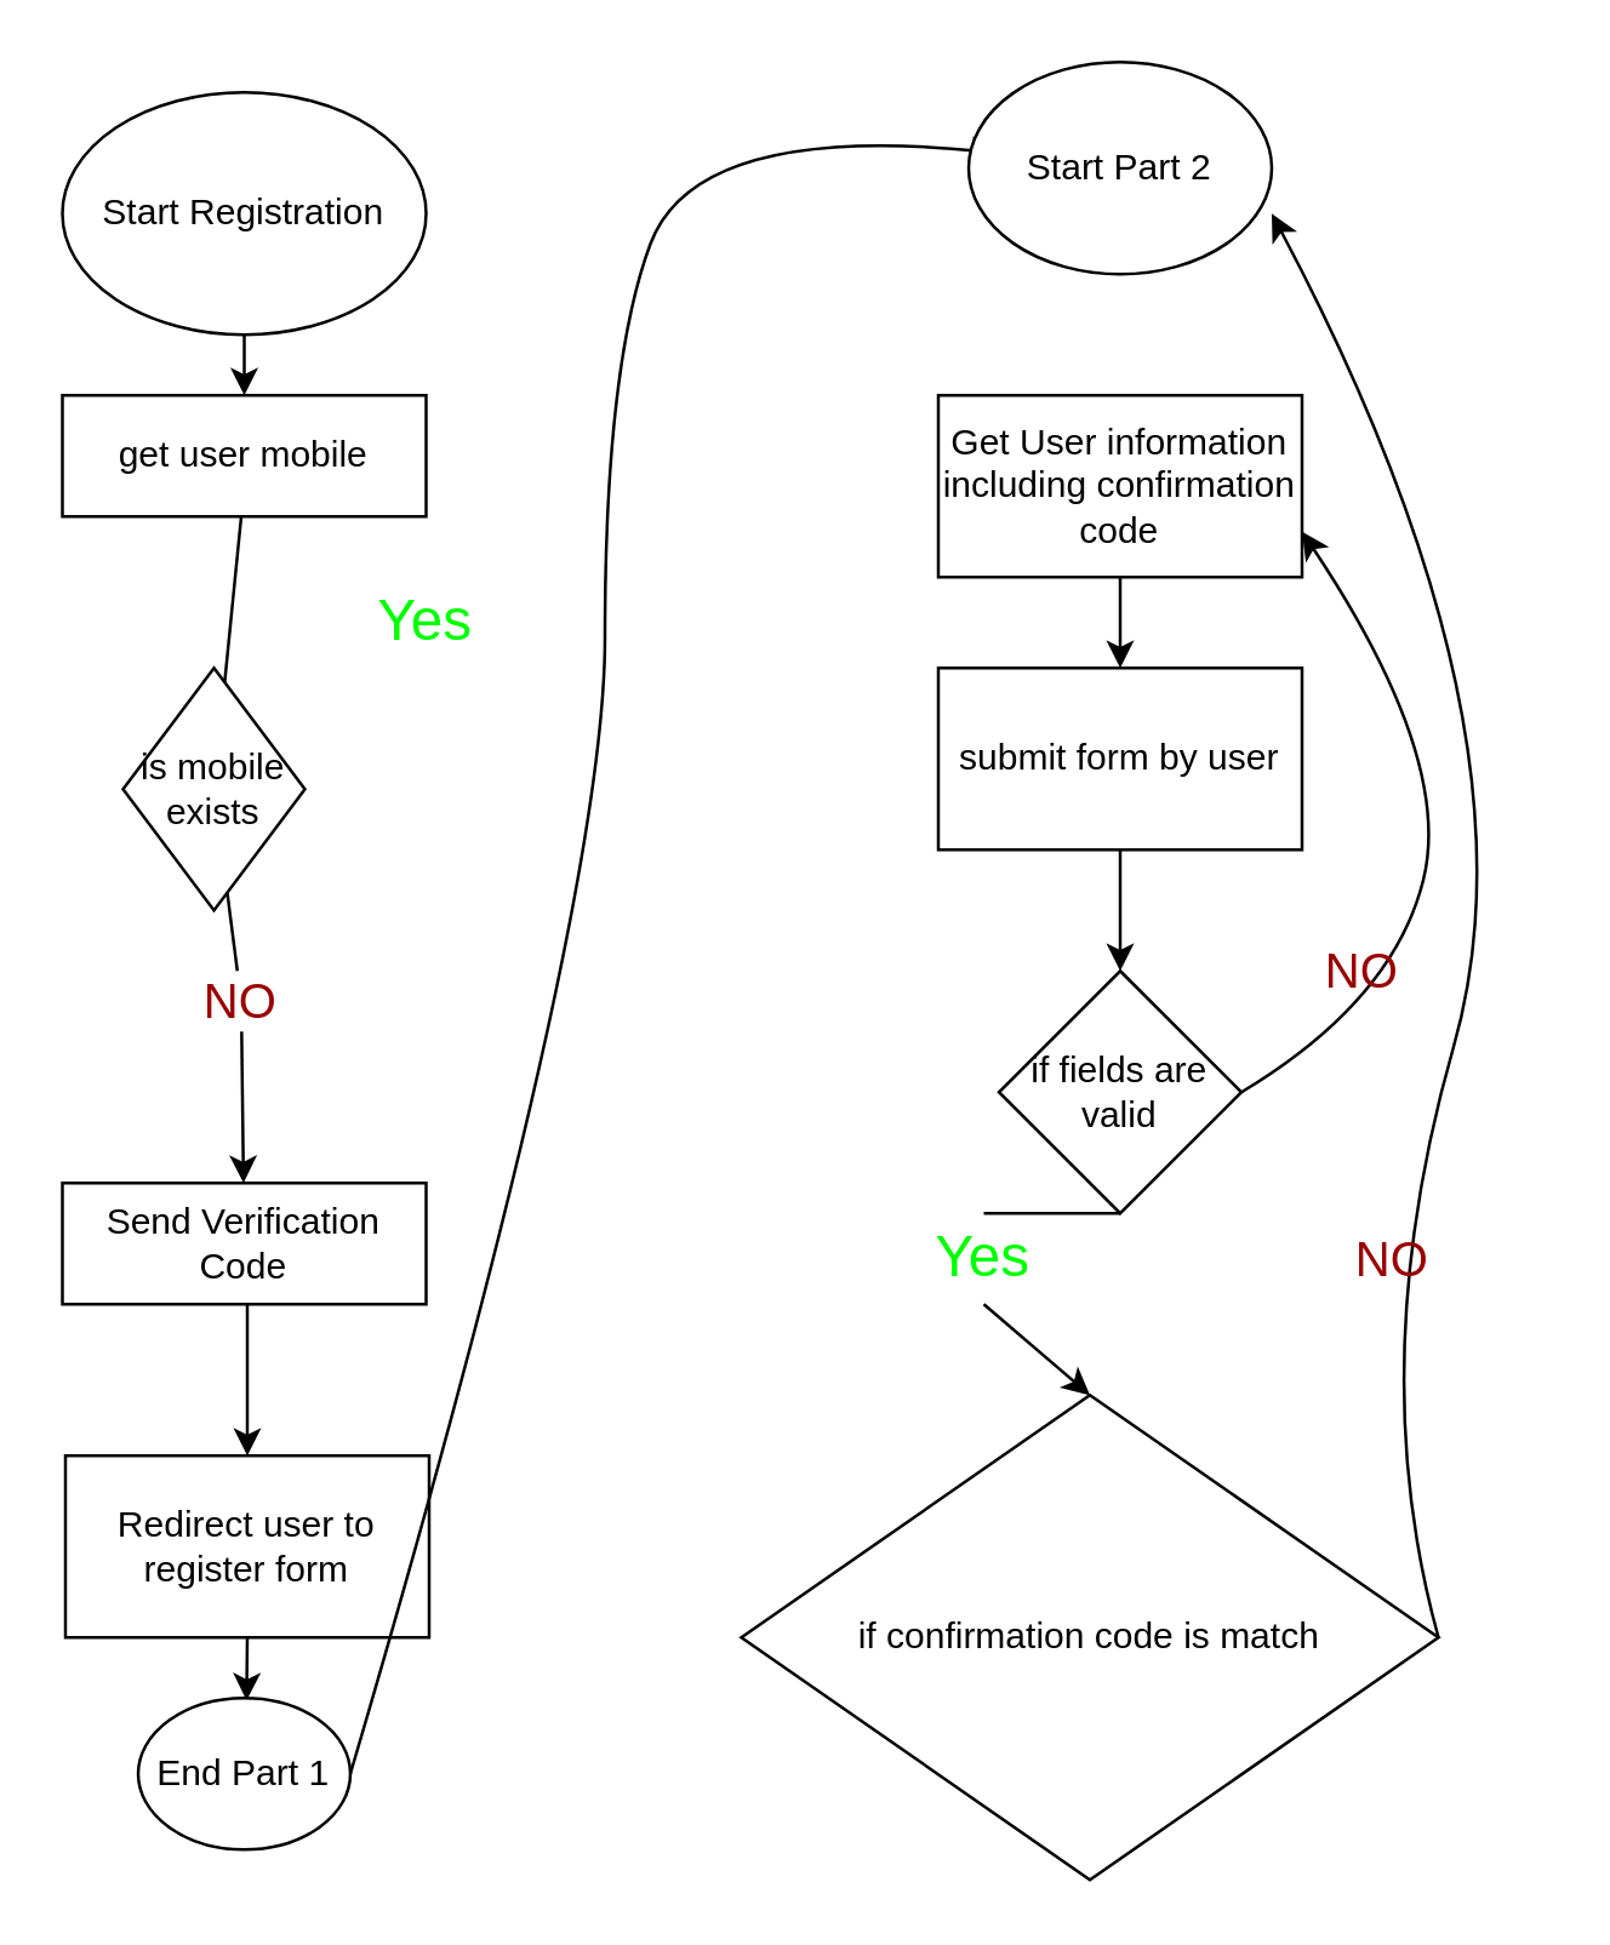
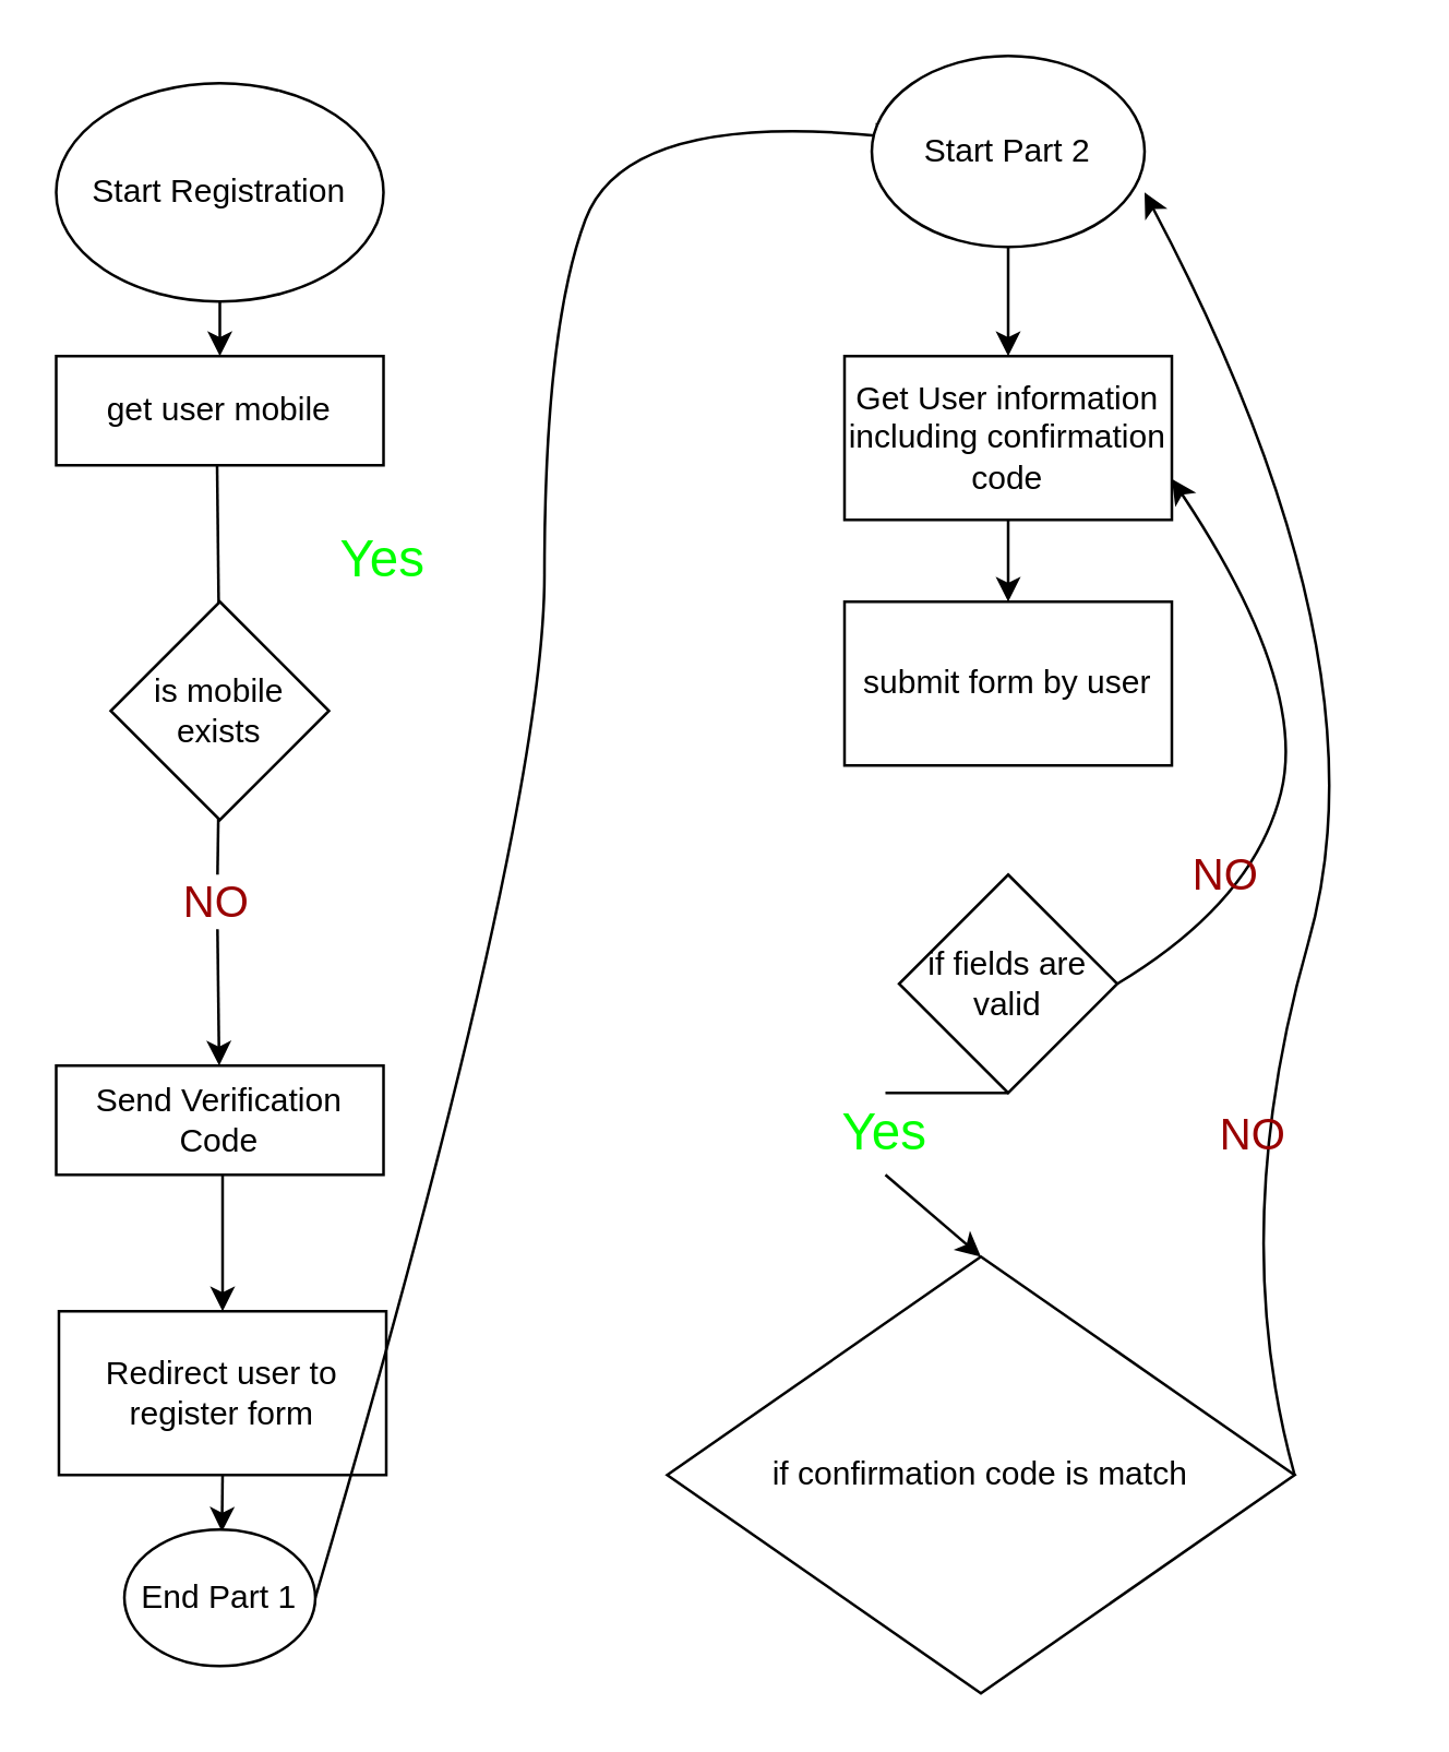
+ <mxCell id="14" value="" style="endArrow=classic;html=1;" edge="1" parent="1" source="12" target="13"><mxGeometry width="50" height="50" relative="1" as="geometry"><mxPoint x="389" y="440" as="sourcePoint" /><mxPoint x="439" y="390" as="targetPoint" /></mxGeometry></mxCell>
- <mxCell id="17" value="is mobile exists" style="rhombus;whiteSpace=wrap;html=1;" vertex="1" parent="1"><mxGeometry x="40" y="220" width="60" height="80" as="geometry" /></mxCell>
+ <mxCell id="17" value="is mobile exists" style="rhombus;whiteSpace=wrap;html=1;" vertex="1" parent="1"><mxGeometry x="40" y="220" width="80" height="80" as="geometry" /></mxCell>
- <mxCell id="23" value="" style="endArrow=classic;html=1;exitX=0.5;exitY=1;exitDx=0;exitDy=0;entryX=0.5;entryY=0;entryDx=0;entryDy=0;" edge="1" parent="1" source="15" target="22"><mxGeometry width="50" height="50" relative="1" as="geometry"><mxPoint x="389" y="380" as="sourcePoint" /><mxPoint x="439" y="330" as="targetPoint" /></mxGeometry></mxCell>
